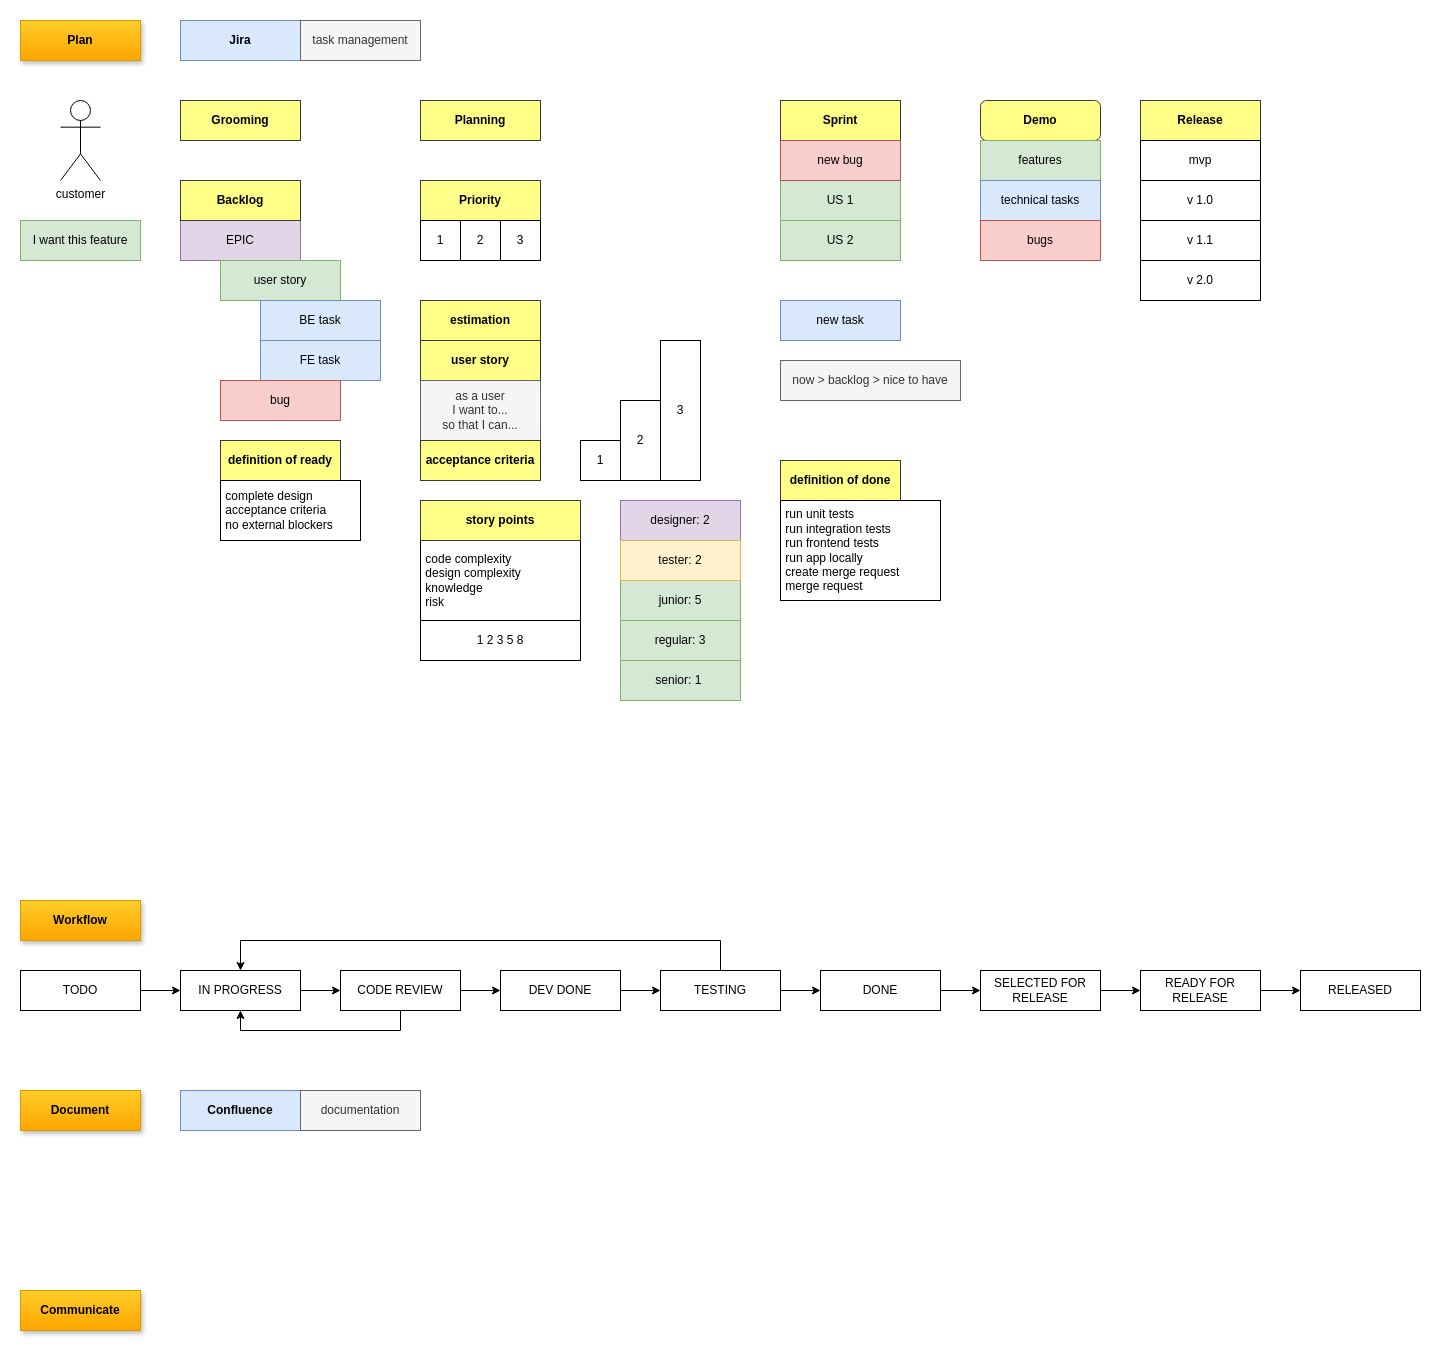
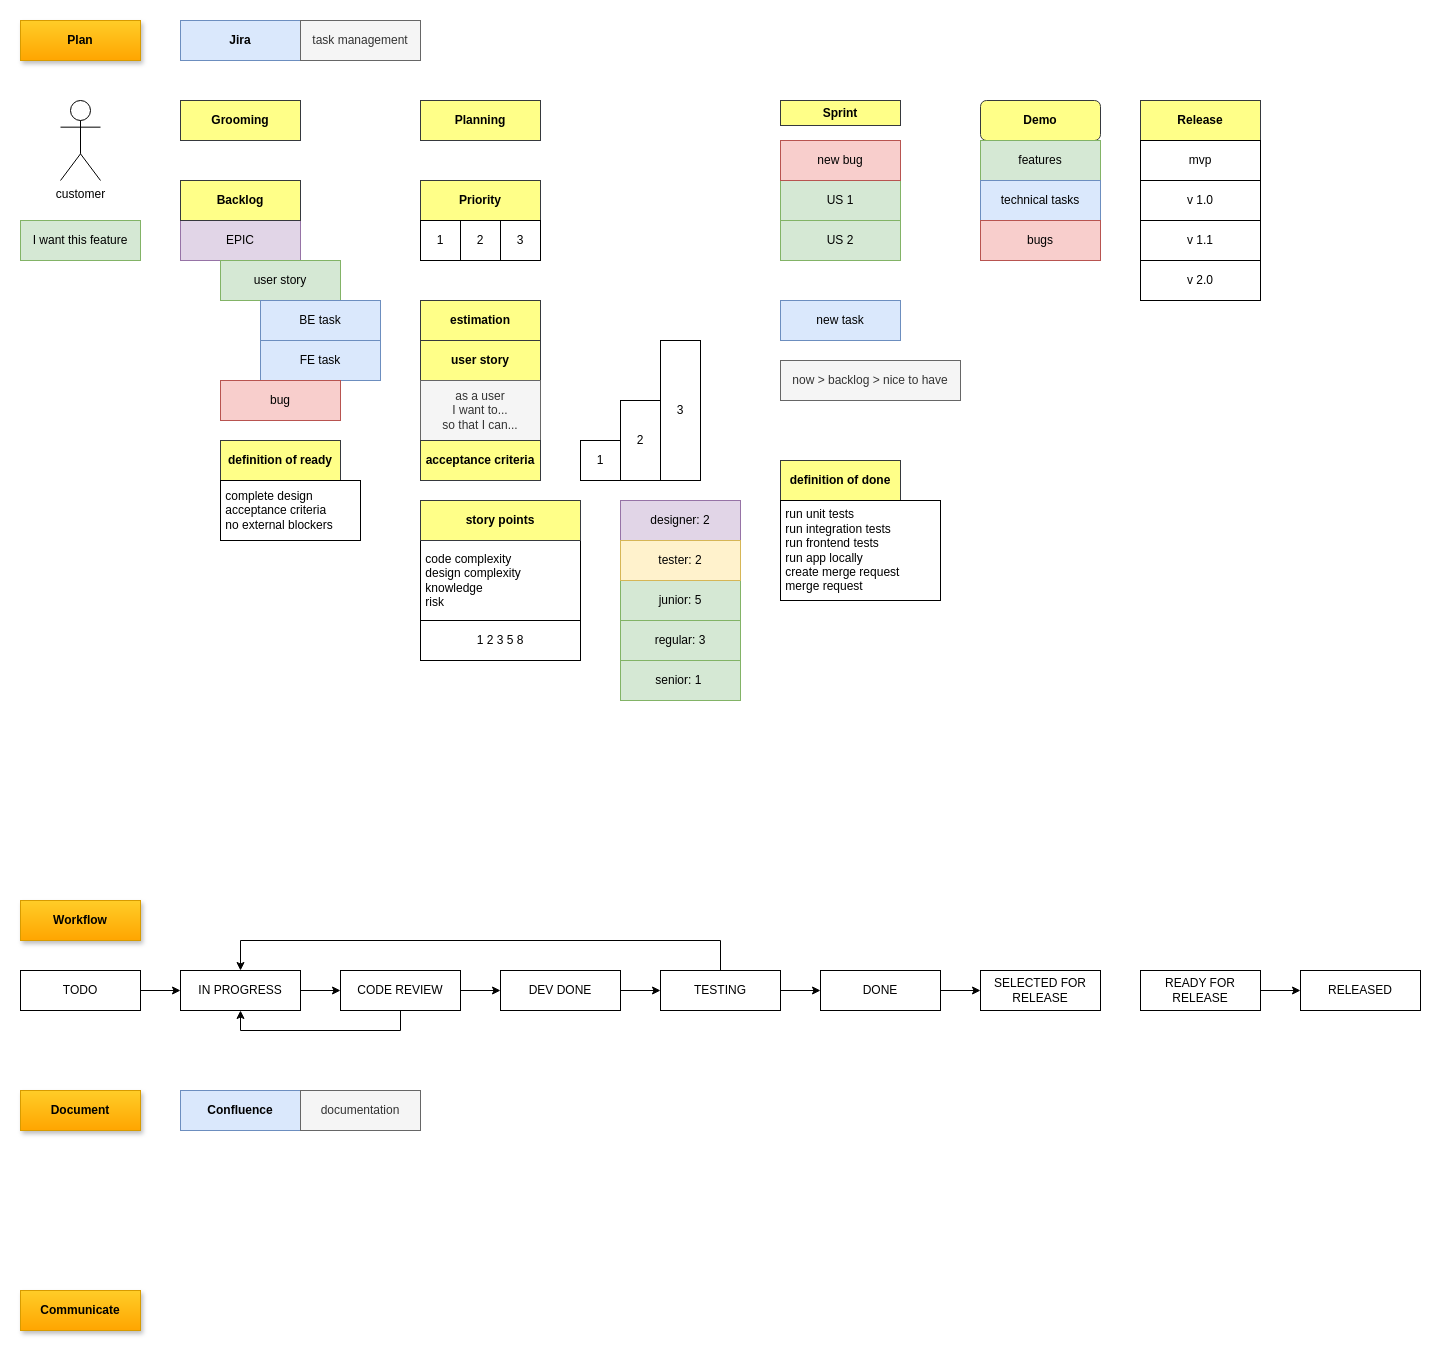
- <mxCell id="12" value="Sprint" style="rounded=0;whiteSpace=wrap;html=1;fillColor=#ffff88;strokeColor=#36393d;fontStyle=1" parent="1" vertex="1"><mxGeometry x="780" y="100" width="120" height="40" as="geometry" /></mxCell>
+ <mxCell id="12" value="Sprint" style="rounded=0;whiteSpace=wrap;html=1;fillColor=#ffff88;strokeColor=#36393d;fontStyle=1" parent="1" vertex="1"><mxGeometry x="780" y="100" width="120" height="25" as="geometry" /></mxCell>
- <mxCell id="44" value="" style="edgeStyle=orthogonalEdgeStyle;rounded=0;orthogonalLoop=1;jettySize=auto;html=1;" parent="1" source="45" target="47" edge="1"><mxGeometry relative="1" as="geometry" /></mxCell>
